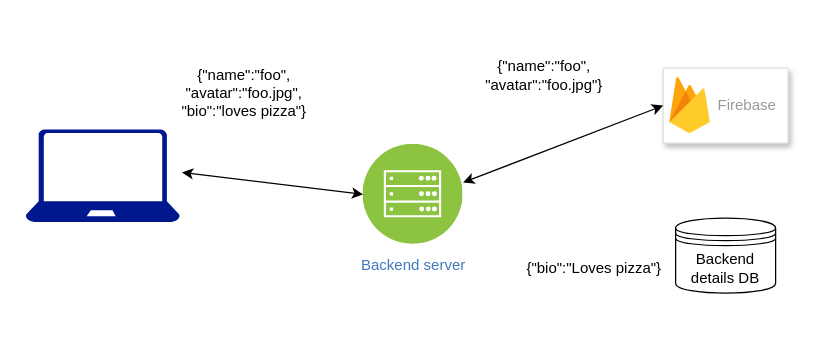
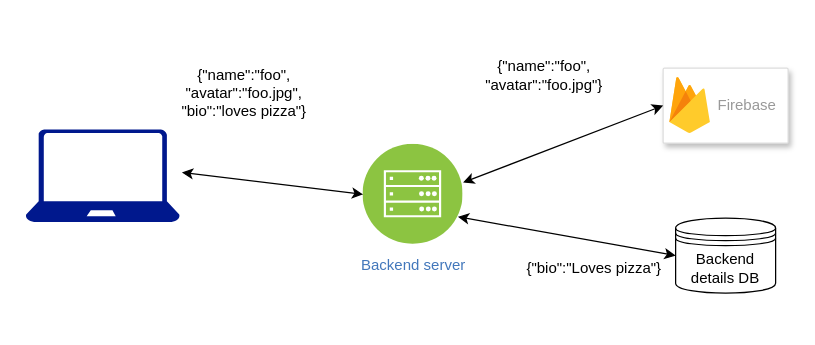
+ <mxCell id="8" value="" style="endArrow=classic;startArrow=classic;html=1;rounded=0;entryX=0;entryY=0.5;entryDx=0;entryDy=0;exitX=1;exitY=0.75;exitDx=0;exitDy=0;" edge="1" parent="1" source="5" target="4"><mxGeometry width="50" height="50" relative="1" as="geometry"><mxPoint x="360" y="194" as="sourcePoint" /><mxPoint x="410" y="144" as="targetPoint" /></mxGeometry></mxCell>
